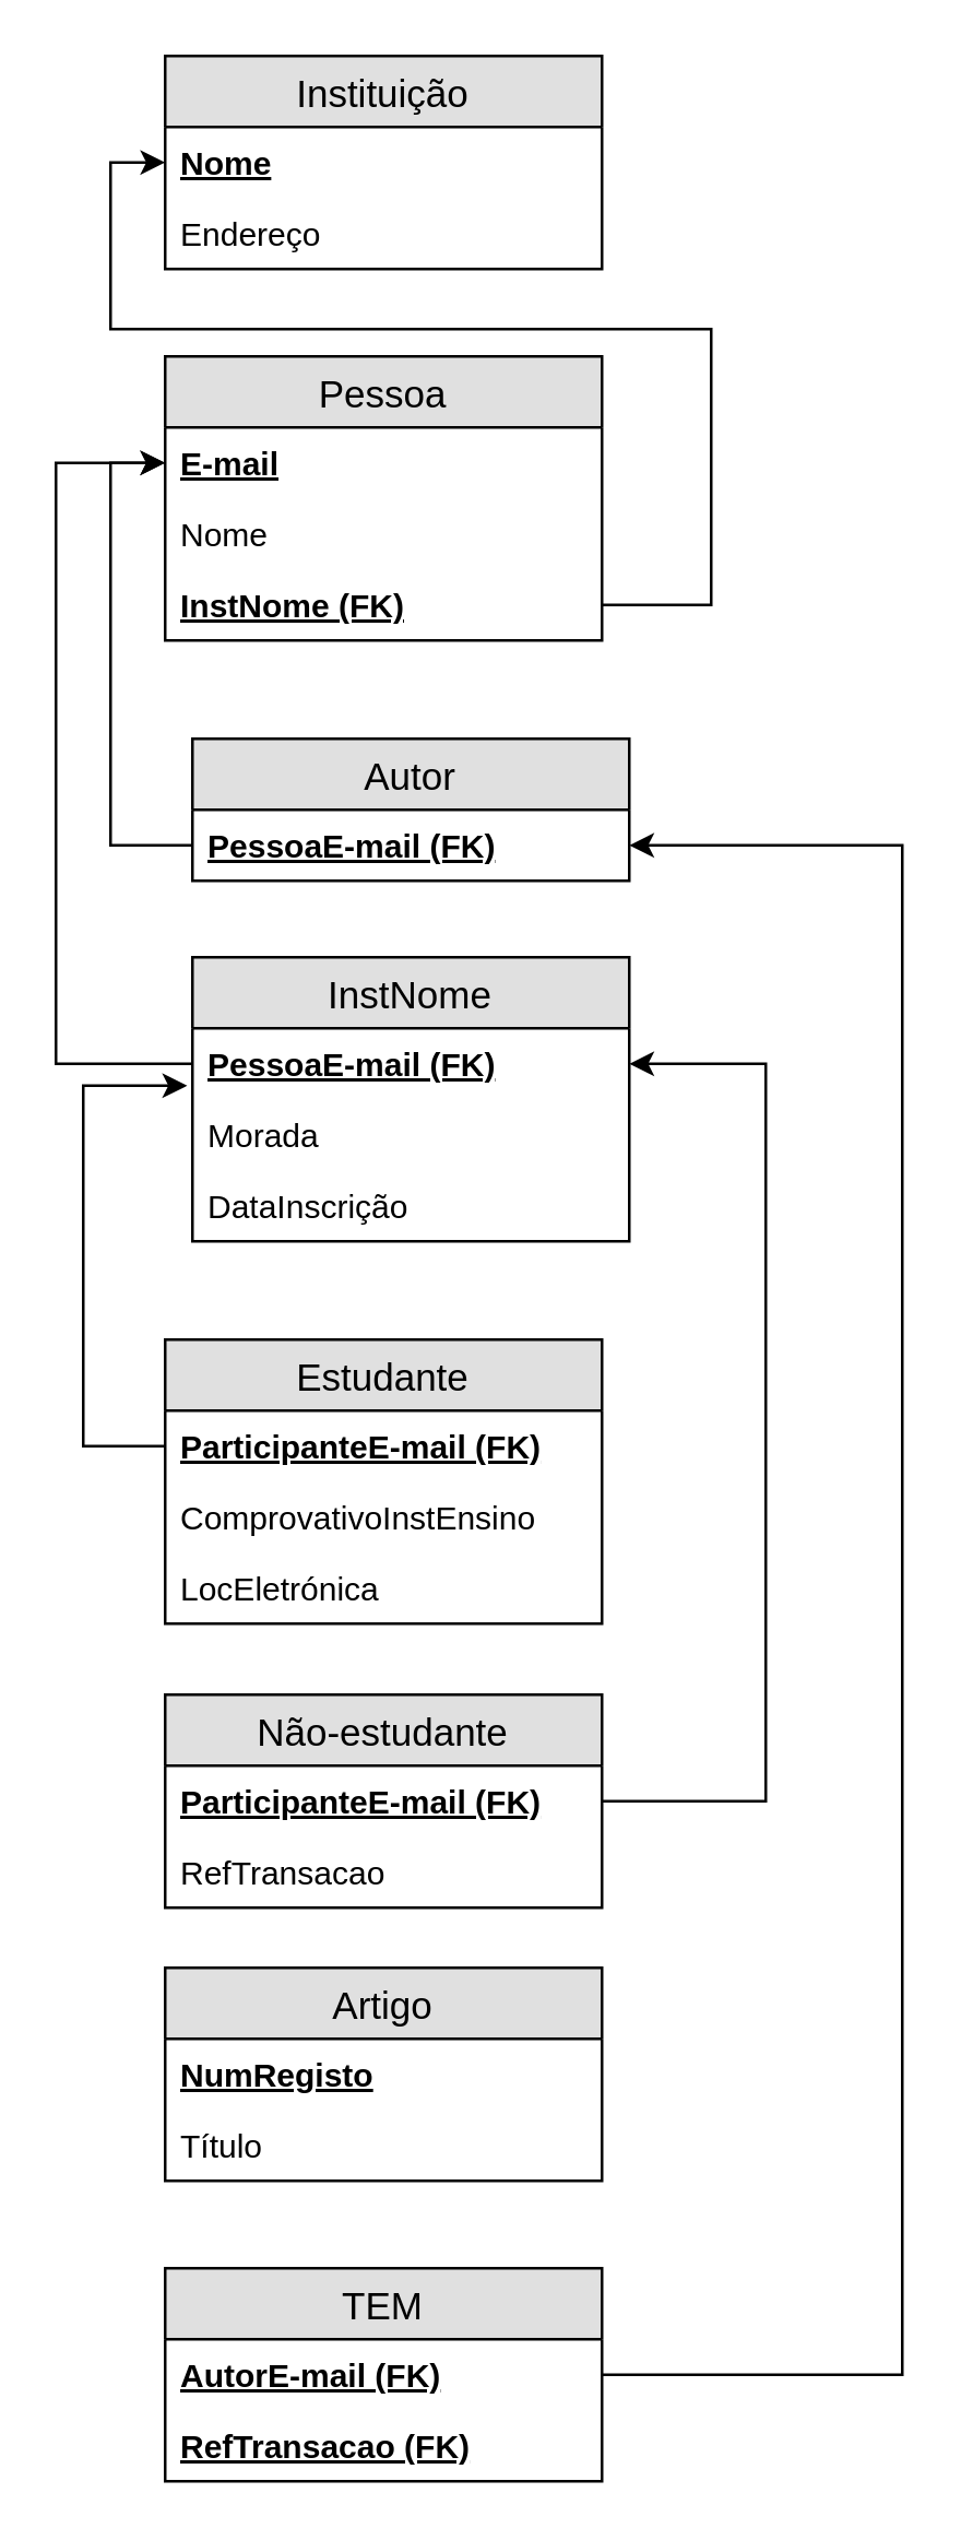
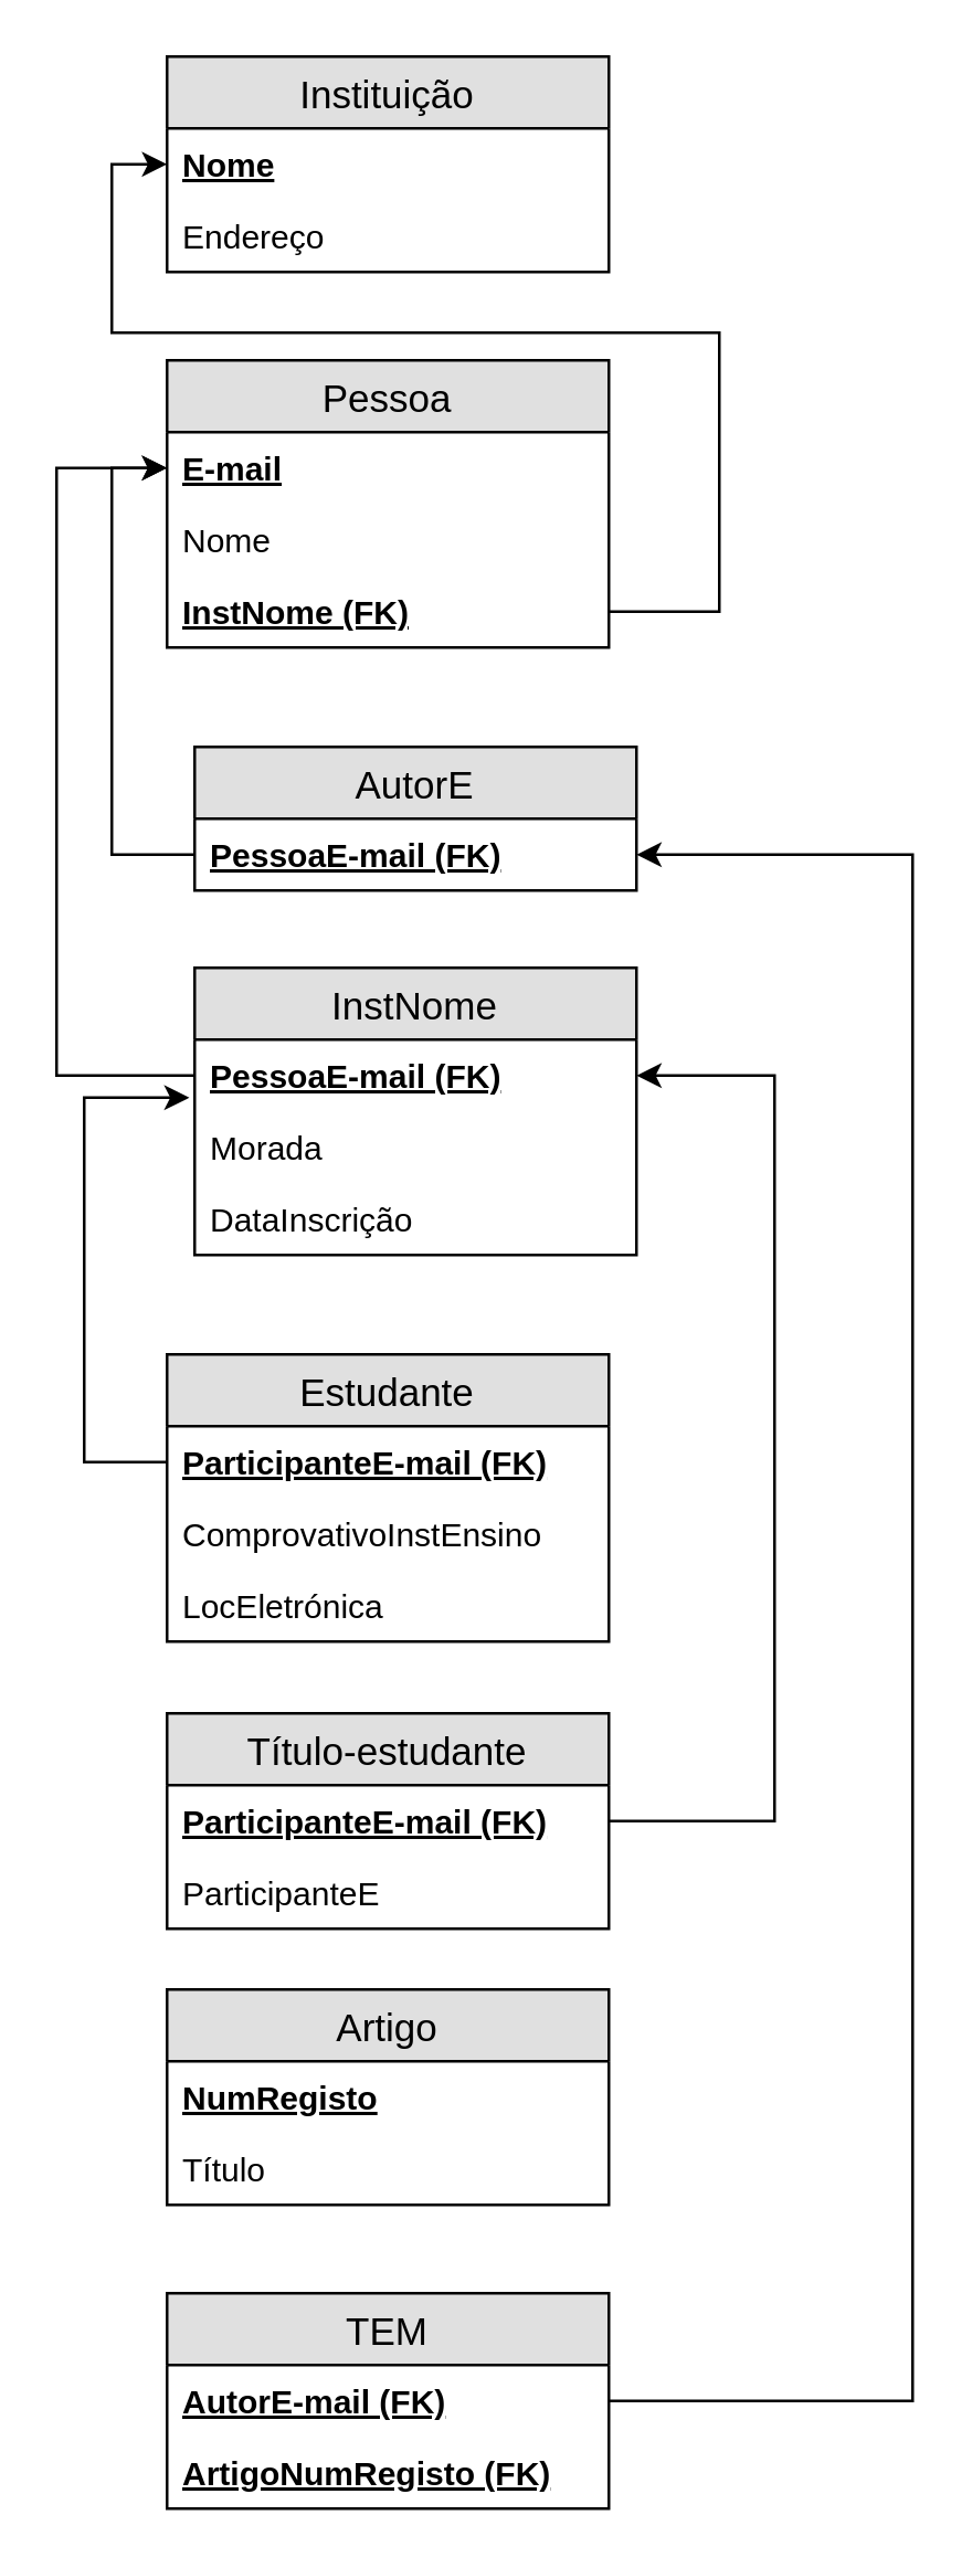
- <mxCell id="19" value="Autor" style="swimlane;fontStyle=0;childLayout=stackLayout;horizontal=1;startSize=26;fillColor=#e0e0e0;horizontalStack=0;resizeParent=1;resizeParentMax=0;resizeLast=0;collapsible=1;marginBottom=0;swimlaneFillColor=#ffffff;align=center;fontSize=14;" parent="1" vertex="1"><mxGeometry x="70" y="270" width="160" height="52" as="geometry" /></mxCell>
+ <mxCell id="19" value="AutorE" style="swimlane;fontStyle=0;childLayout=stackLayout;horizontal=1;startSize=26;fillColor=#e0e0e0;horizontalStack=0;resizeParent=1;resizeParentMax=0;resizeLast=0;collapsible=1;marginBottom=0;swimlaneFillColor=#ffffff;align=center;fontSize=14;" parent="1" vertex="1"><mxGeometry x="70" y="270" width="160" height="52" as="geometry" /></mxCell>
- <mxCell id="25" value="Não-estudante" style="swimlane;fontStyle=0;childLayout=stackLayout;horizontal=1;startSize=26;fillColor=#e0e0e0;horizontalStack=0;resizeParent=1;resizeParentMax=0;resizeLast=0;collapsible=1;marginBottom=0;swimlaneFillColor=#ffffff;align=center;fontSize=14;" parent="1" vertex="1"><mxGeometry x="60" y="620" width="160" height="78" as="geometry" /></mxCell>
+ <mxCell id="25" value="Título-estudante" style="swimlane;fontStyle=0;childLayout=stackLayout;horizontal=1;startSize=26;fillColor=#e0e0e0;horizontalStack=0;resizeParent=1;resizeParentMax=0;resizeLast=0;collapsible=1;marginBottom=0;swimlaneFillColor=#ffffff;align=center;fontSize=14;" parent="1" vertex="1"><mxGeometry x="60" y="620" width="160" height="78" as="geometry" /></mxCell>
- <mxCell id="27" value="RefTransacao" style="text;strokeColor=none;fillColor=none;spacingLeft=4;spacingRight=4;overflow=hidden;rotatable=0;points=[[0,0.5],[1,0.5]];portConstraint=eastwest;fontSize=12;" parent="25" vertex="1"><mxGeometry y="52" width="160" height="26" as="geometry" /></mxCell>
+ <mxCell id="27" value="ParticipanteE" style="text;strokeColor=none;fillColor=none;spacingLeft=4;spacingRight=4;overflow=hidden;rotatable=0;points=[[0,0.5],[1,0.5]];portConstraint=eastwest;fontSize=12;" parent="25" vertex="1"><mxGeometry y="52" width="160" height="26" as="geometry" /></mxCell>
- <mxCell id="33" value="RefTransacao (FK)" style="text;strokeColor=none;fillColor=none;spacingLeft=4;spacingRight=4;overflow=hidden;rotatable=0;points=[[0,0.5],[1,0.5]];portConstraint=eastwest;fontSize=12;fontStyle=5" parent="31" vertex="1"><mxGeometry y="52" width="160" height="26" as="geometry" /></mxCell>
+ <mxCell id="33" value="ArtigoNumRegisto (FK)" style="text;strokeColor=none;fillColor=none;spacingLeft=4;spacingRight=4;overflow=hidden;rotatable=0;points=[[0,0.5],[1,0.5]];portConstraint=eastwest;fontSize=12;fontStyle=5" parent="31" vertex="1"><mxGeometry y="52" width="160" height="26" as="geometry" /></mxCell>
